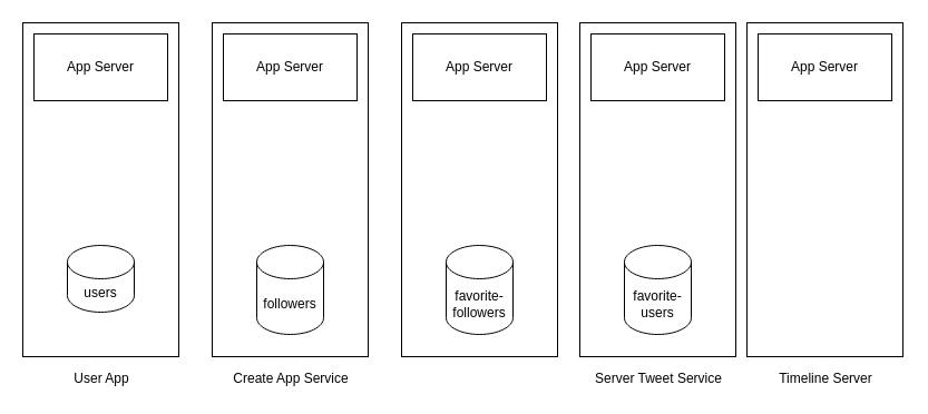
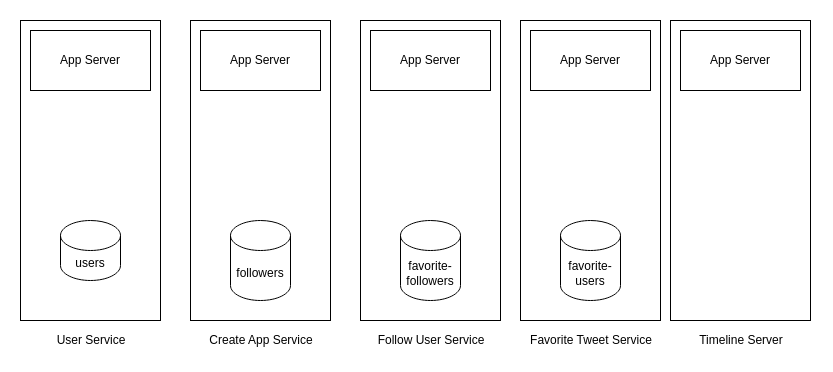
- <mxCell id="6" value="User App" style="text;html=1;strokeColor=none;fillColor=none;align=center;verticalAlign=middle;whiteSpace=wrap;rounded=0;" vertex="1" parent="2"><mxGeometry x="1" y="310" width="140" height="20" as="geometry" /></mxCell>
+ <mxCell id="6" value="User Service" style="text;html=1;strokeColor=none;fillColor=none;align=center;verticalAlign=middle;whiteSpace=wrap;rounded=0;" vertex="1" parent="2"><mxGeometry x="1" y="310" width="140" height="20" as="geometry" /></mxCell>
+ <mxCell id="16" value="Follow User Service" style="text;html=1;strokeColor=none;fillColor=none;align=center;verticalAlign=middle;whiteSpace=wrap;rounded=0;" vertex="1" parent="12"><mxGeometry x="1" y="310" width="140" height="20" as="geometry" /></mxCell>
- <mxCell id="21" value="Server Tweet Service" style="text;html=1;strokeColor=none;fillColor=none;align=center;verticalAlign=middle;whiteSpace=wrap;rounded=0;" vertex="1" parent="17"><mxGeometry x="1" y="310" width="140" height="20" as="geometry" /></mxCell>
+ <mxCell id="21" value="Favorite Tweet Service" style="text;html=1;strokeColor=none;fillColor=none;align=center;verticalAlign=middle;whiteSpace=wrap;rounded=0;" vertex="1" parent="17"><mxGeometry x="1" y="310" width="140" height="20" as="geometry" /></mxCell>
